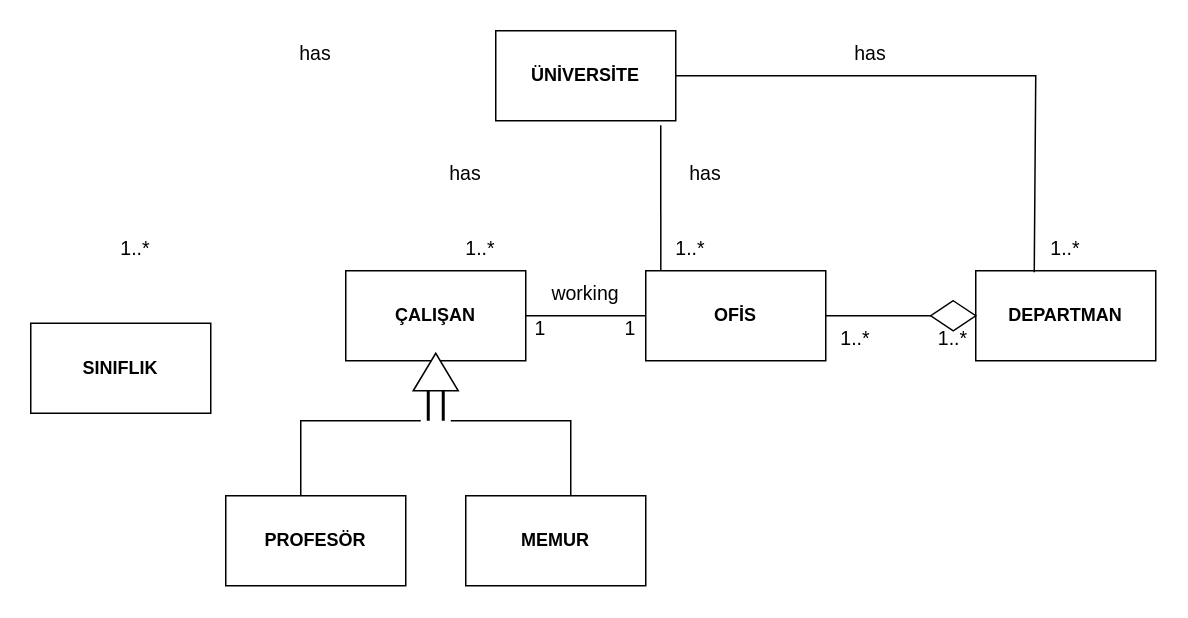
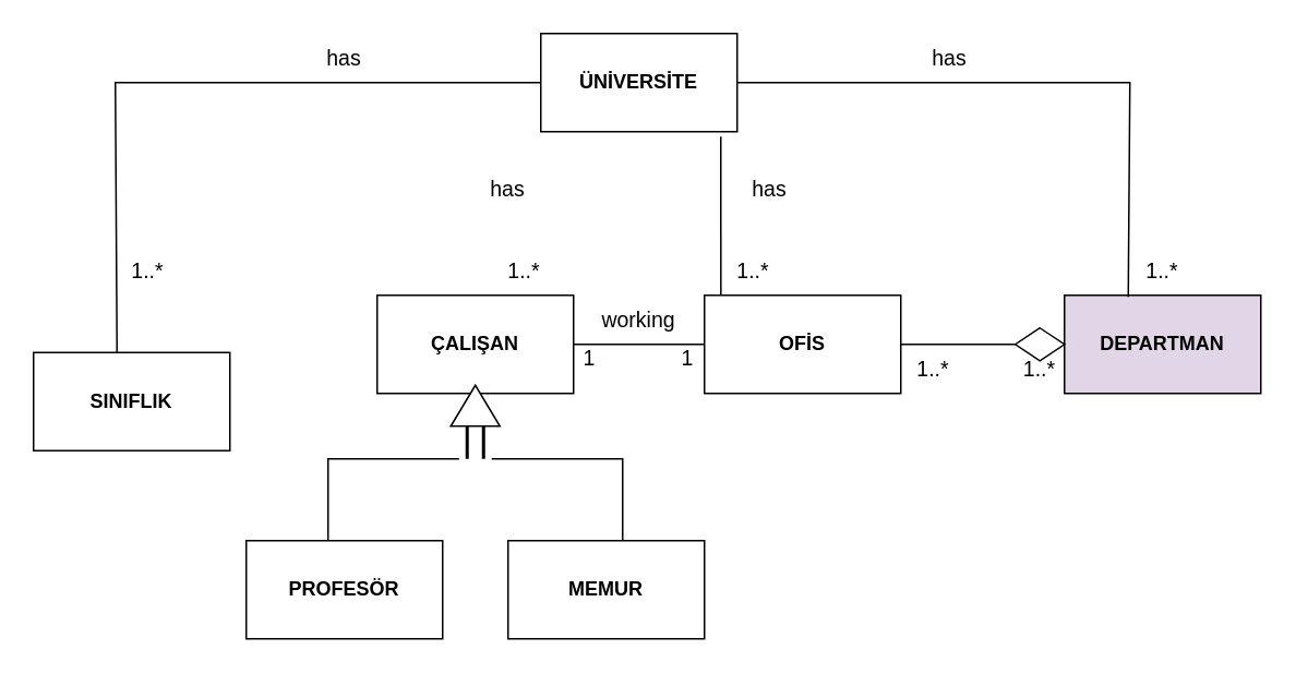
+ <mxCell id="7" value="" style="endArrow=none;html=1;rounded=0;exitX=0.425;exitY=0;exitDx=0;exitDy=0;exitPerimeter=0;entryX=0;entryY=0.5;entryDx=0;entryDy=0;" edge="1" parent="1" source="3" target="2"><mxGeometry width="50" height="50" relative="1" as="geometry"><mxPoint x="100" y="170" as="sourcePoint" /><mxPoint x="300" y="50" as="targetPoint" /><Array as="points"><mxPoint x="70" y="50" /></Array></mxGeometry></mxCell>
- <mxCell id="6" value="&lt;b&gt;DEPARTMAN&lt;/b&gt;" style="rounded=0;whiteSpace=wrap;html=1;" vertex="1" parent="1"><mxGeometry x="650" y="180" width="120" height="60" as="geometry" /></mxCell>
+ <mxCell id="6" value="&lt;b&gt;DEPARTMAN&lt;/b&gt;" style="rounded=0;whiteSpace=wrap;html=1;fillColor=#e1d5e7;" vertex="1" parent="1"><mxGeometry x="650" y="180" width="120" height="60" as="geometry" /></mxCell>
